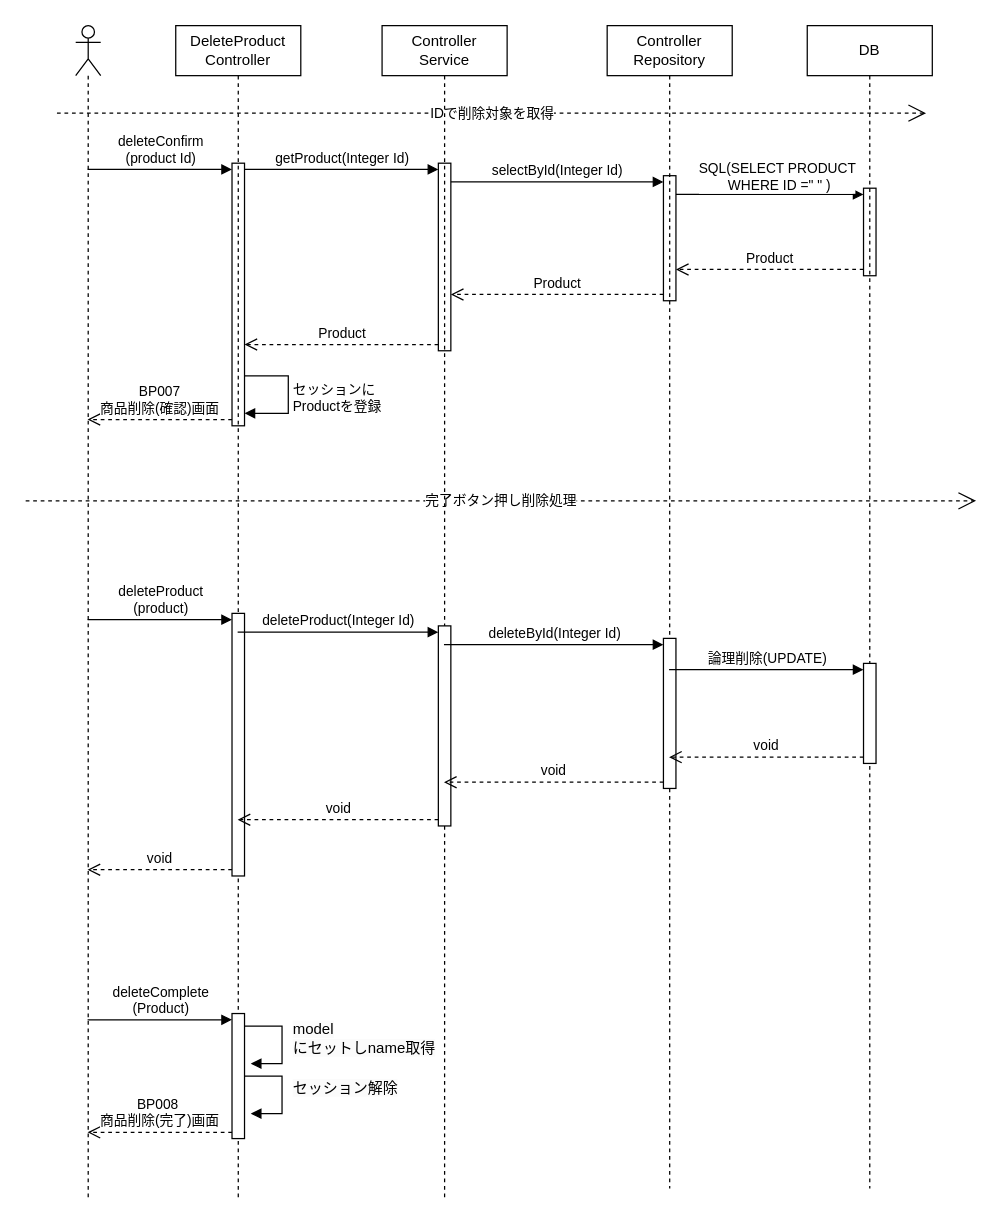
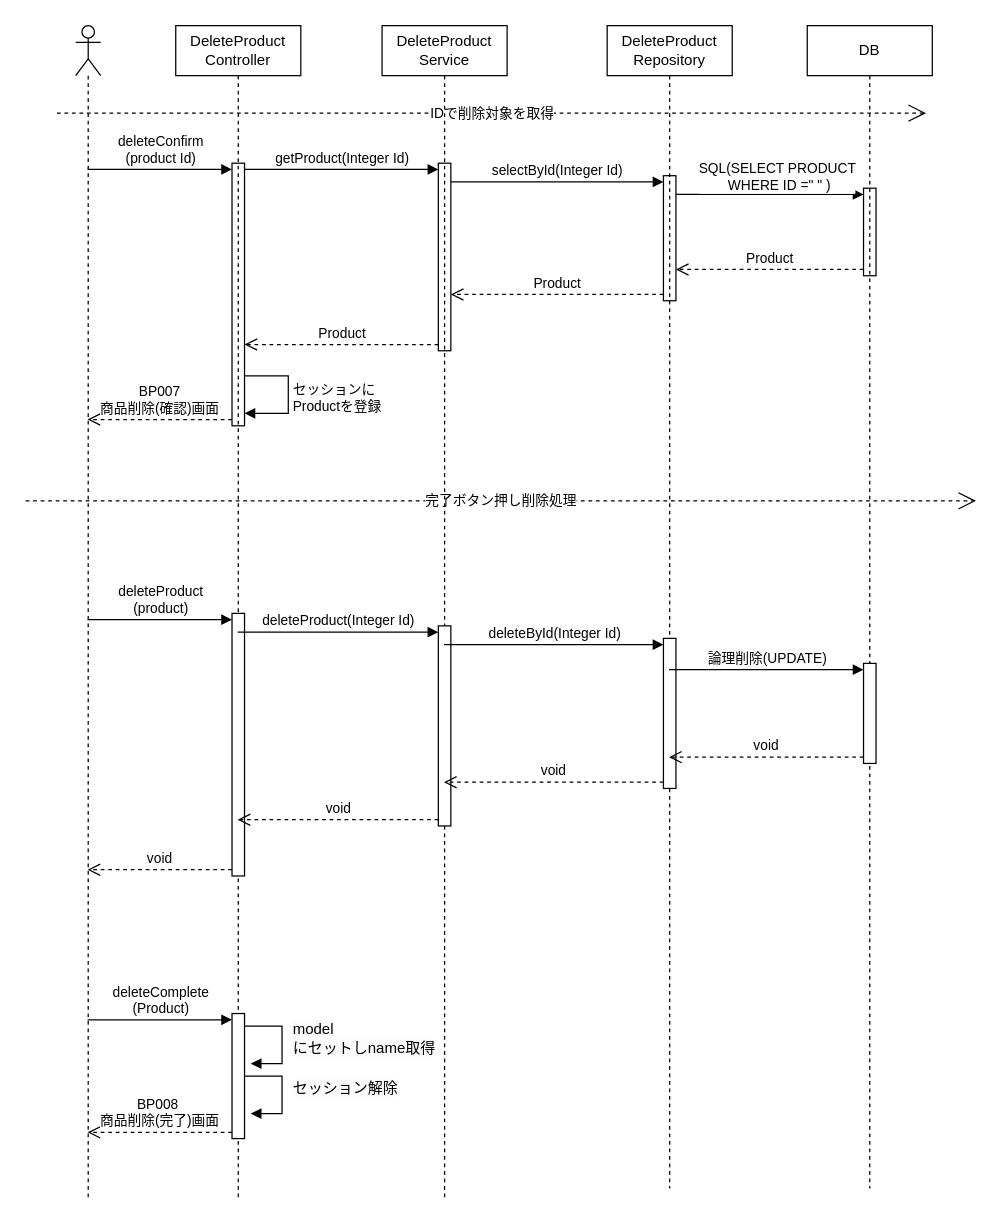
- <mxCell id="22" value="&lt;span style=&quot;color: rgb(0, 0, 0);&quot;&gt;Controller&lt;/span&gt;&lt;div&gt;Service&lt;/div&gt;" style="shape=umlLifeline;perimeter=lifelinePerimeter;whiteSpace=wrap;html=1;container=1;dropTarget=0;collapsible=0;recursiveResize=0;outlineConnect=0;portConstraint=eastwest;newEdgeStyle={&quot;curved&quot;:0,&quot;rounded&quot;:0};" parent="1" vertex="1"><mxGeometry x="305" y="20" width="100" height="940" as="geometry" /></mxCell>
+ <mxCell id="22" value="&lt;span style=&quot;color: rgb(0, 0, 0);&quot;&gt;DeleteProduct&lt;/span&gt;&lt;div&gt;Service&lt;/div&gt;" style="shape=umlLifeline;perimeter=lifelinePerimeter;whiteSpace=wrap;html=1;container=1;dropTarget=0;collapsible=0;recursiveResize=0;outlineConnect=0;portConstraint=eastwest;newEdgeStyle={&quot;curved&quot;:0,&quot;rounded&quot;:0};" parent="1" vertex="1"><mxGeometry x="305" y="20" width="100" height="940" as="geometry" /></mxCell>
- <mxCell id="24" value="&lt;span style=&quot;color: rgb(0, 0, 0);&quot;&gt;Controller&lt;/span&gt;&lt;div&gt;Repository&lt;/div&gt;" style="shape=umlLifeline;perimeter=lifelinePerimeter;whiteSpace=wrap;html=1;container=1;dropTarget=0;collapsible=0;recursiveResize=0;outlineConnect=0;portConstraint=eastwest;newEdgeStyle={&quot;curved&quot;:0,&quot;rounded&quot;:0};" parent="1" vertex="1"><mxGeometry x="485" y="20" width="100" height="930" as="geometry" /></mxCell>
+ <mxCell id="24" value="&lt;span style=&quot;color: rgb(0, 0, 0);&quot;&gt;DeleteProduct&lt;/span&gt;&lt;div&gt;Repository&lt;/div&gt;" style="shape=umlLifeline;perimeter=lifelinePerimeter;whiteSpace=wrap;html=1;container=1;dropTarget=0;collapsible=0;recursiveResize=0;outlineConnect=0;portConstraint=eastwest;newEdgeStyle={&quot;curved&quot;:0,&quot;rounded&quot;:0};" parent="1" vertex="1"><mxGeometry x="485" y="20" width="100" height="930" as="geometry" /></mxCell>
